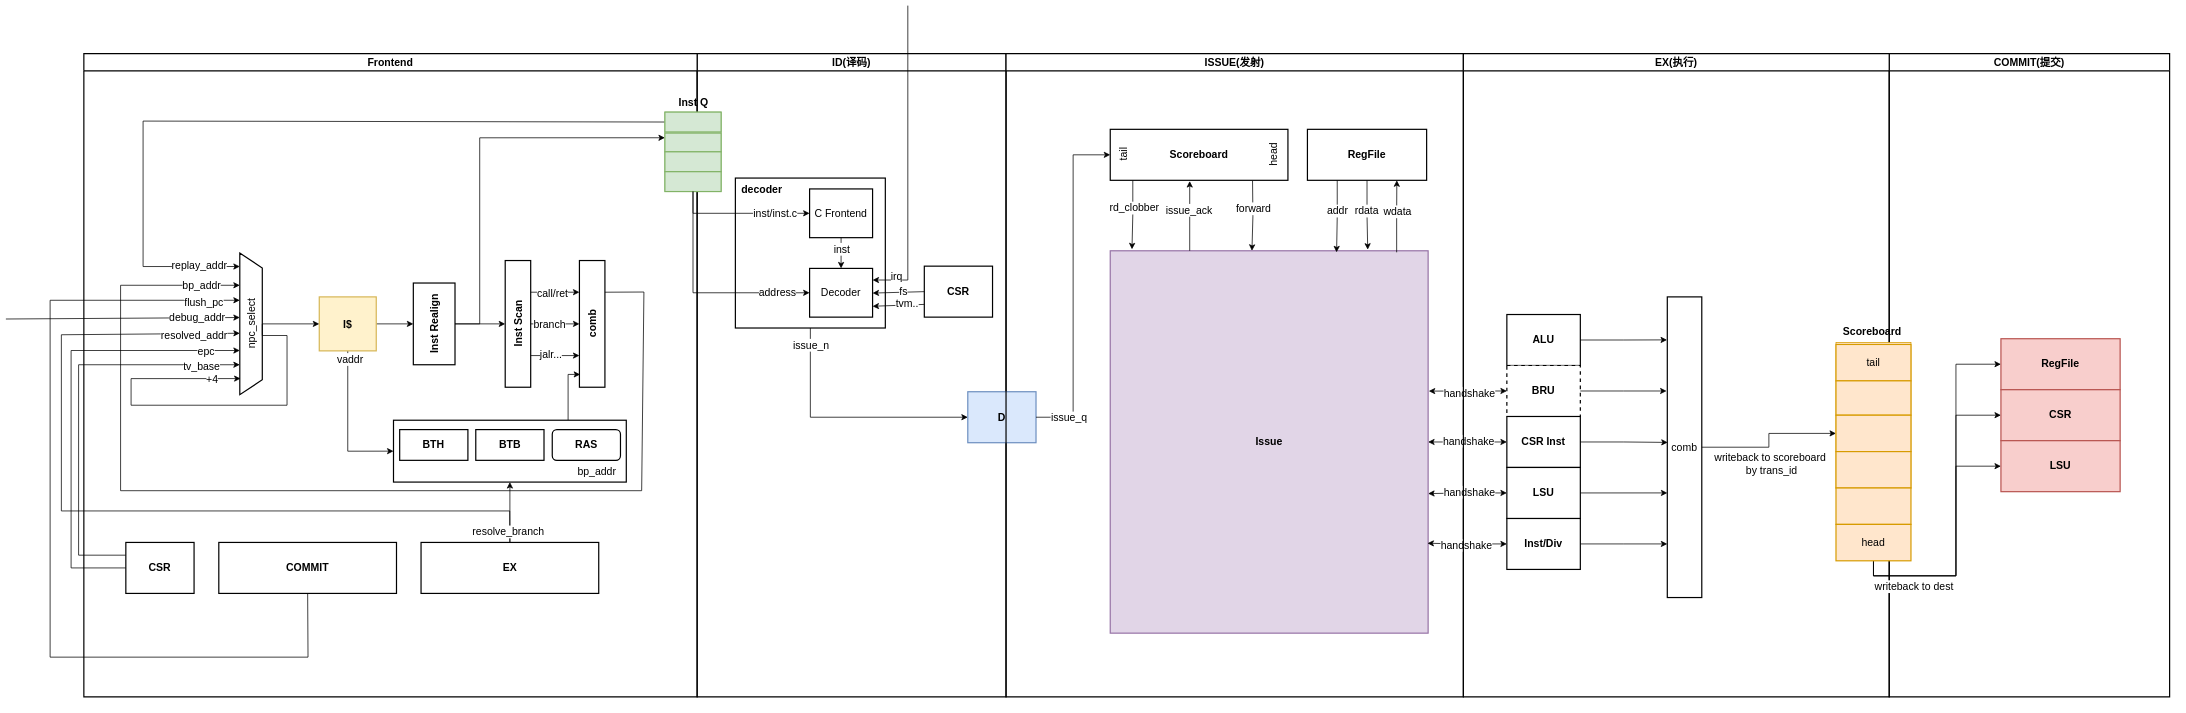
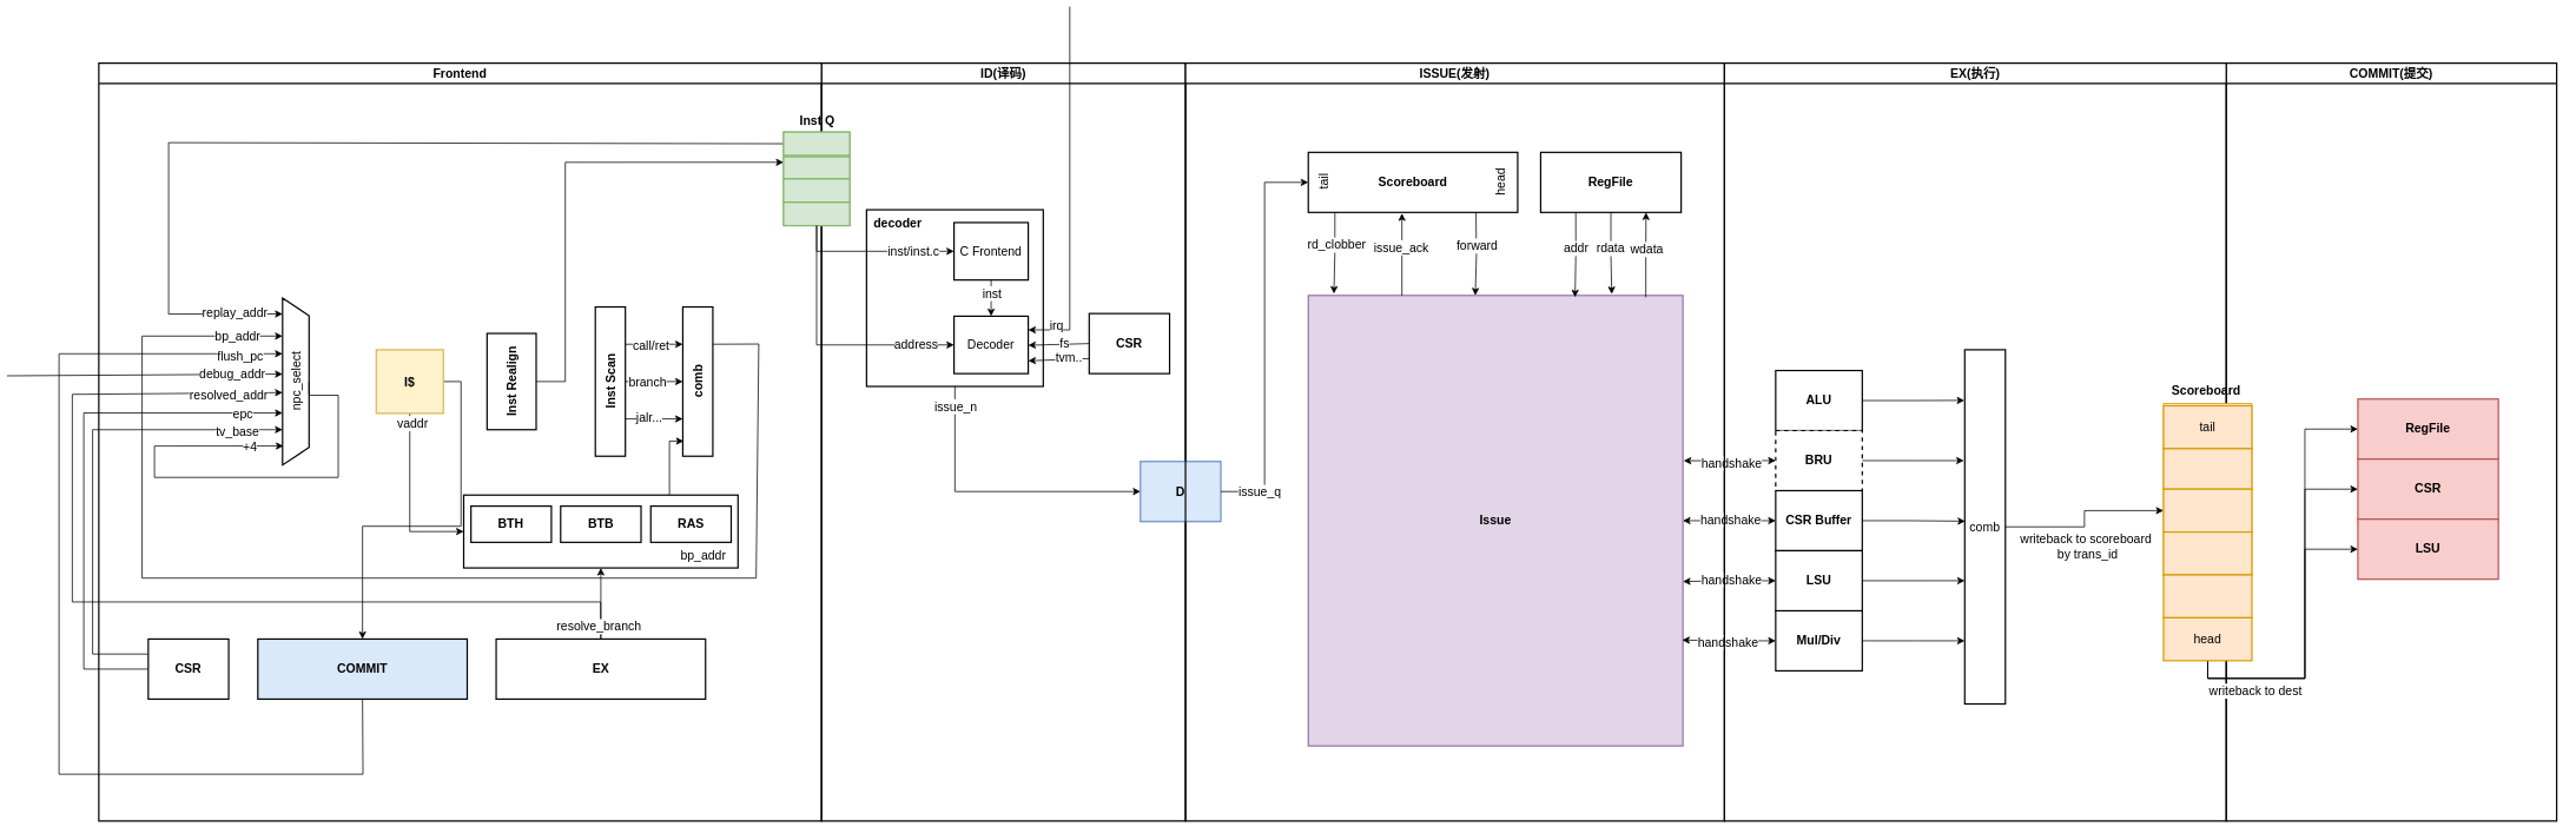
- <mxCell id="39" style="edgeStyle=orthogonalEdgeStyle;rounded=0;orthogonalLoop=1;jettySize=auto;html=1;exitX=0.5;exitY=0;exitDx=0;exitDy=0;fontFamily=Helvetica;fontSize=14;fontColor=default;" edge="1" parent="31" source="40" target="38"><mxGeometry relative="1" as="geometry" /></mxCell>
- <mxCell id="35" style="edgeStyle=orthogonalEdgeStyle;rounded=0;orthogonalLoop=1;jettySize=auto;html=1;exitX=1;exitY=0.5;exitDx=0;exitDy=0;entryX=0;entryY=0.5;entryDx=0;entryDy=0;fontFamily=Helvetica;fontSize=14;fontColor=default;" edge="1" parent="31" source="38" target="34"><mxGeometry relative="1" as="geometry" /></mxCell>
+ <mxCell id="35" style="edgeStyle=orthogonalEdgeStyle;rounded=0;orthogonalLoop=1;jettySize=auto;html=1;exitX=1;exitY=0.5;exitDx=0;exitDy=0;fontFamily=Helvetica;fontSize=14;fontColor=default;" edge="1" parent="31" source="38" target="73"><mxGeometry relative="1" as="geometry" /></mxCell>
- <mxCell id="56" style="edgeStyle=orthogonalEdgeStyle;rounded=0;orthogonalLoop=1;jettySize=auto;html=1;exitX=1;exitY=0.5;exitDx=0;exitDy=0;entryX=0;entryY=0.5;entryDx=0;entryDy=0;fontFamily=Helvetica;fontSize=14;fontColor=default;" edge="1" parent="31" source="34" target="32"><mxGeometry relative="1" as="geometry" /></mxCell>
- <mxCell id="102" value="&lt;h6&gt;&lt;span style=&quot;font-size: 14px;&quot;&gt;CSR Inst&lt;/span&gt;&lt;/h6&gt;" style="rounded=0;whiteSpace=wrap;html=1;strokeWidth=1.6;" vertex="1" parent="99"><mxGeometry y="136" width="98" height="68" as="geometry" /></mxCell>
+ <mxCell id="102" value="&lt;h6&gt;&lt;span style=&quot;font-size: 14px;&quot;&gt;CSR Buffer&lt;/span&gt;&lt;/h6&gt;" style="rounded=0;whiteSpace=wrap;html=1;strokeWidth=1.6;" vertex="1" parent="99"><mxGeometry y="136" width="98" height="68" as="geometry" /></mxCell>
- <mxCell id="68" value="&lt;h6&gt;&lt;font style=&quot;font-size: 14px;&quot;&gt;RAS&lt;/font&gt;&lt;/h6&gt;" style="whiteSpace=wrap;html=1;strokeWidth=1.6;rounded=1;" vertex="1" parent="65"><mxGeometry x="211.75" y="12.5" width="91" height="41" as="geometry" /></mxCell>
+ <mxCell id="68" value="&lt;h6&gt;&lt;font style=&quot;font-size: 14px;&quot;&gt;RAS&lt;/font&gt;&lt;/h6&gt;" style="rounded=0;whiteSpace=wrap;html=1;strokeWidth=1.6;" vertex="1" parent="65"><mxGeometry x="211.75" y="12.5" width="91" height="41" as="geometry" /></mxCell>
- <mxCell id="103" value="&lt;h6&gt;&lt;span style=&quot;font-size: 14px;&quot;&gt;Inst/Div&lt;/span&gt;&lt;/h6&gt;" style="rounded=0;whiteSpace=wrap;html=1;strokeWidth=1.6;" vertex="1" parent="99"><mxGeometry y="272" width="98" height="68" as="geometry" /></mxCell>
+ <mxCell id="103" value="&lt;h6&gt;&lt;span style=&quot;font-size: 14px;&quot;&gt;Mul/Div&lt;/span&gt;&lt;/h6&gt;" style="rounded=0;whiteSpace=wrap;html=1;strokeWidth=1.6;" vertex="1" parent="99"><mxGeometry y="272" width="98" height="68" as="geometry" /></mxCell>
- <mxCell id="73" value="&lt;h6&gt;&lt;span style=&quot;font-size: 14px;&quot;&gt;COMMIT&lt;/span&gt;&lt;/h6&gt;" style="rounded=0;whiteSpace=wrap;html=1;strokeWidth=1.6;" vertex="1" parent="31"><mxGeometry x="180" y="652" width="237" height="68" as="geometry" /></mxCell>
+ <mxCell id="73" value="&lt;h6&gt;&lt;span style=&quot;font-size: 14px;&quot;&gt;COMMIT&lt;/span&gt;&lt;/h6&gt;" style="rounded=0;whiteSpace=wrap;html=1;strokeWidth=1.6;fillColor=#dae8fc;" vertex="1" parent="31"><mxGeometry x="180" y="652" width="237" height="68" as="geometry" /></mxCell>
